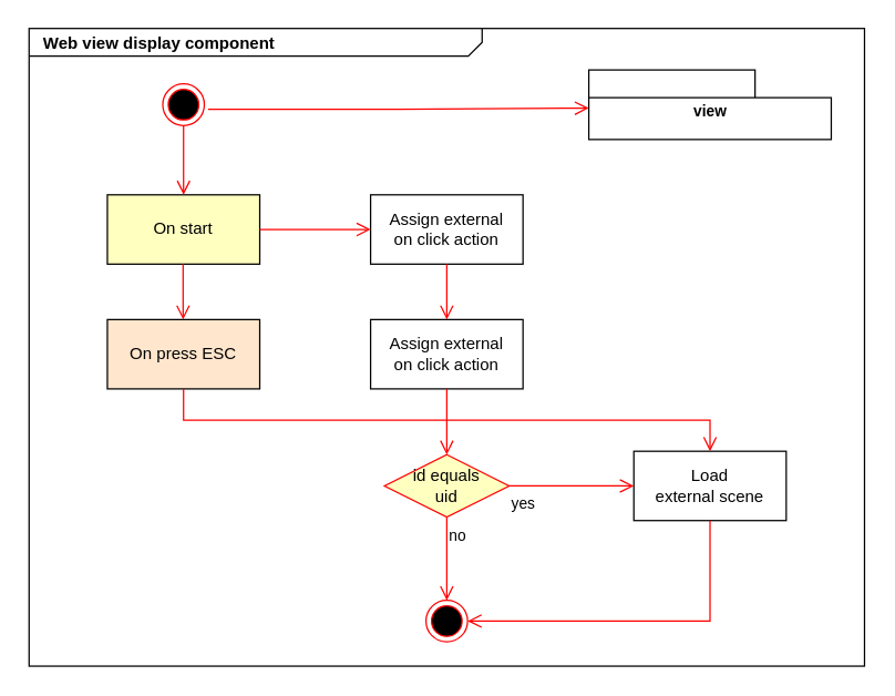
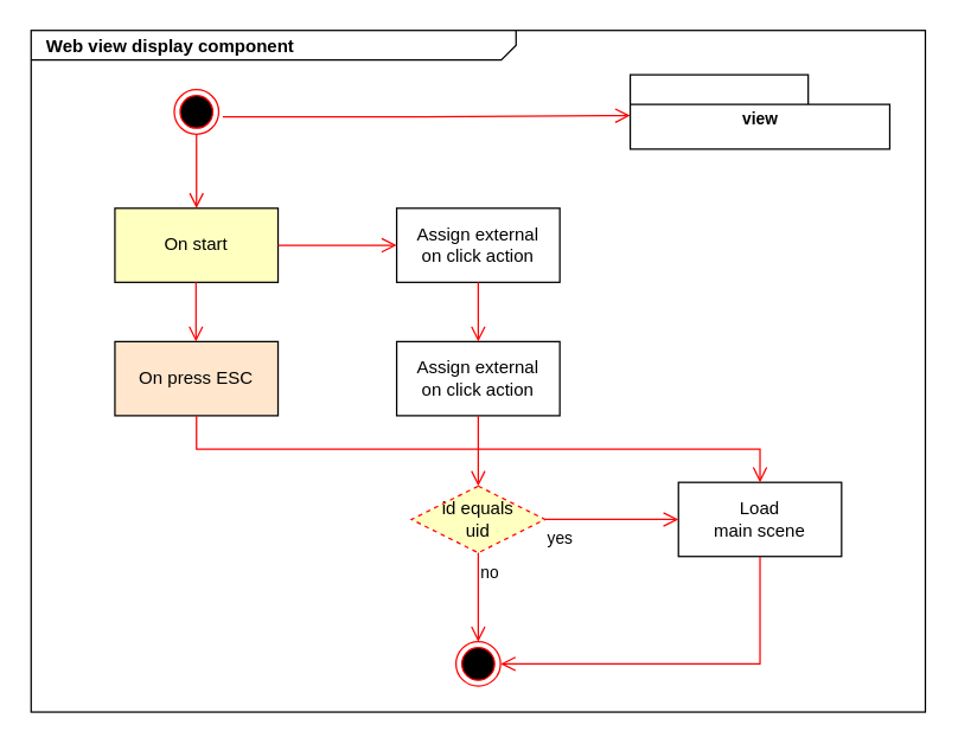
- <mxCell id="11" value="id equals&lt;br&gt;uid" style="rhombus;whiteSpace=wrap;html=1;fontColor=#000000;fillColor=#ffffc0;strokeColor=#ff0000;" vertex="1" parent="1"><mxGeometry x="277" y="327.5" width="90" height="45" as="geometry" /></mxCell>
+ <mxCell id="11" value="id equals&lt;br&gt;uid" style="rhombus;whiteSpace=wrap;html=1;fontColor=#000000;fillColor=#ffffc0;strokeColor=#ff0000;dashed=1;" vertex="1" parent="1"><mxGeometry x="277" y="327.5" width="90" height="45" as="geometry" /></mxCell>
- <mxCell id="6" value="Load&lt;br&gt;external scene" style="html=1;whiteSpace=wrap;" vertex="1" parent="1"><mxGeometry x="457" y="325" width="110" height="50" as="geometry" /></mxCell>
+ <mxCell id="6" value="Load&lt;br&gt;main scene" style="html=1;whiteSpace=wrap;" vertex="1" parent="1"><mxGeometry x="457" y="325" width="110" height="50" as="geometry" /></mxCell>
